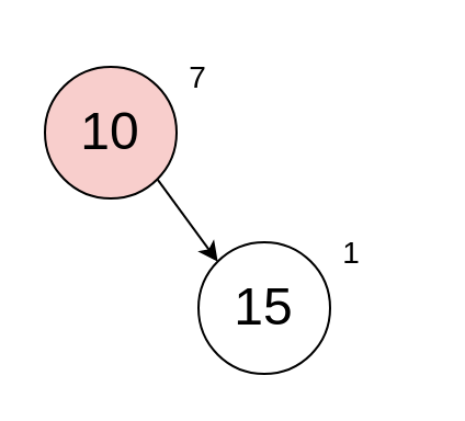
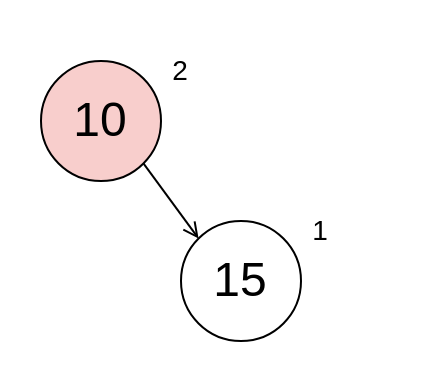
- <mxCell id="4" value="7" style="text;html=1;strokeColor=none;fillColor=none;align=center;verticalAlign=middle;whiteSpace=wrap;rounded=0;fontSize=14;" vertex="1" parent="1"><mxGeometry x="60" y="20" width="60" height="30" as="geometry" /></mxCell>
+ <mxCell id="4" value="2" style="text;html=1;strokeColor=none;fillColor=none;align=center;verticalAlign=middle;whiteSpace=wrap;rounded=0;fontSize=14;" vertex="1" parent="1"><mxGeometry x="60" y="20" width="60" height="30" as="geometry" /></mxCell>
- <mxCell id="2" style="edgeStyle=none;rounded=0;orthogonalLoop=1;jettySize=auto;html=1;exitX=1;exitY=1;exitDx=0;exitDy=0;entryX=0;entryY=0;entryDx=0;entryDy=0;fontSize=14;" edge="1" parent="1" source="3" target="5"><mxGeometry relative="1" as="geometry" /></mxCell>
+ <mxCell id="2" style="edgeStyle=none;rounded=0;orthogonalLoop=1;jettySize=auto;html=1;exitX=1;exitY=1;exitDx=0;exitDy=0;entryX=0;entryY=0;entryDx=0;entryDy=0;fontSize=14;endArrow=open;" edge="1" parent="1" source="3" target="5"><mxGeometry relative="1" as="geometry" /></mxCell>
